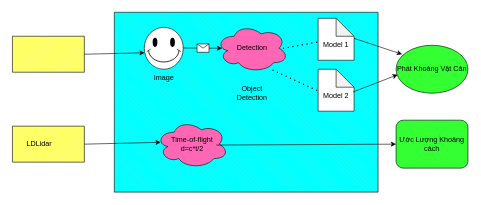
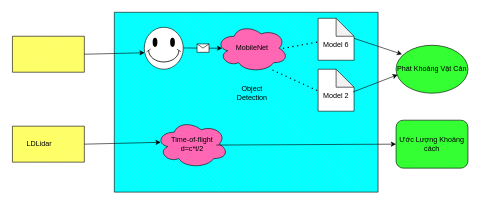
- <mxCell id="12" value="Model 1" style="text;html=1;strokeColor=none;fillColor=none;align=center;verticalAlign=middle;whiteSpace=wrap;rounded=0;" vertex="1" parent="1"><mxGeometry x="530" y="60" width="60" height="30" as="geometry" /></mxCell>
+ <mxCell id="12" value="Model 6" style="text;html=1;strokeColor=none;fillColor=none;align=center;verticalAlign=middle;whiteSpace=wrap;rounded=0;" vertex="1" parent="1"><mxGeometry x="530" y="60" width="60" height="30" as="geometry" /></mxCell>
- <mxCell id="7" value="Detection" style="ellipse;shape=cloud;whiteSpace=wrap;html=1;fillColor=#FF66B3;" vertex="1" parent="1"><mxGeometry x="360" y="40" width="120" height="80" as="geometry" /></mxCell>
+ <mxCell id="7" value="MobileNet" style="ellipse;shape=cloud;whiteSpace=wrap;html=1;fillColor=#FF66B3;" vertex="1" parent="1"><mxGeometry x="360" y="40" width="120" height="80" as="geometry" /></mxCell>
- <mxCell id="8" value="Image" style="text;html=1;strokeColor=none;fillColor=none;align=center;verticalAlign=middle;whiteSpace=wrap;rounded=0;" vertex="1" parent="1"><mxGeometry x="242.5" y="115" width="60" height="30" as="geometry" /></mxCell>
